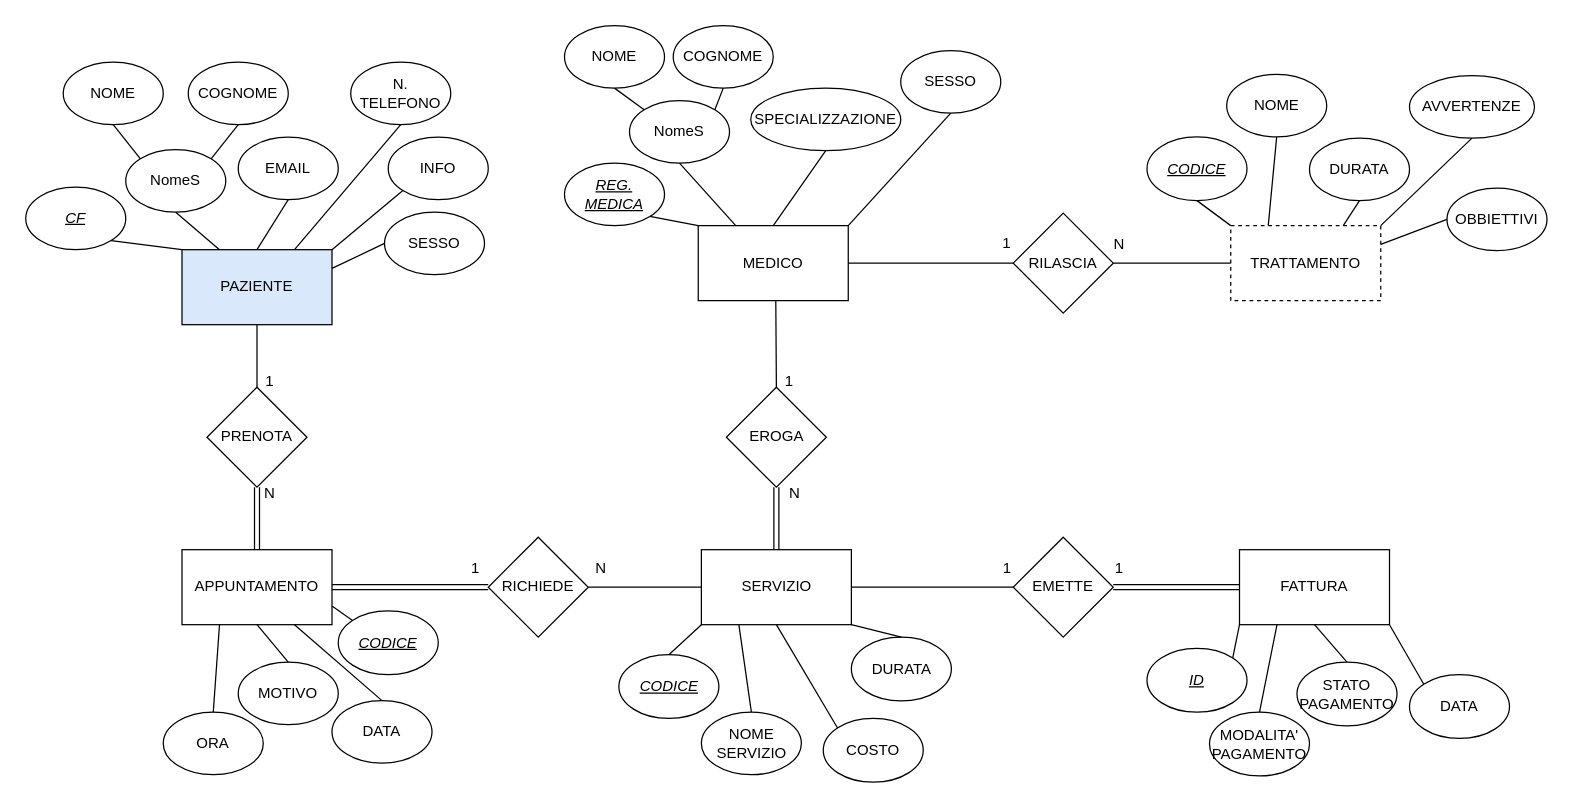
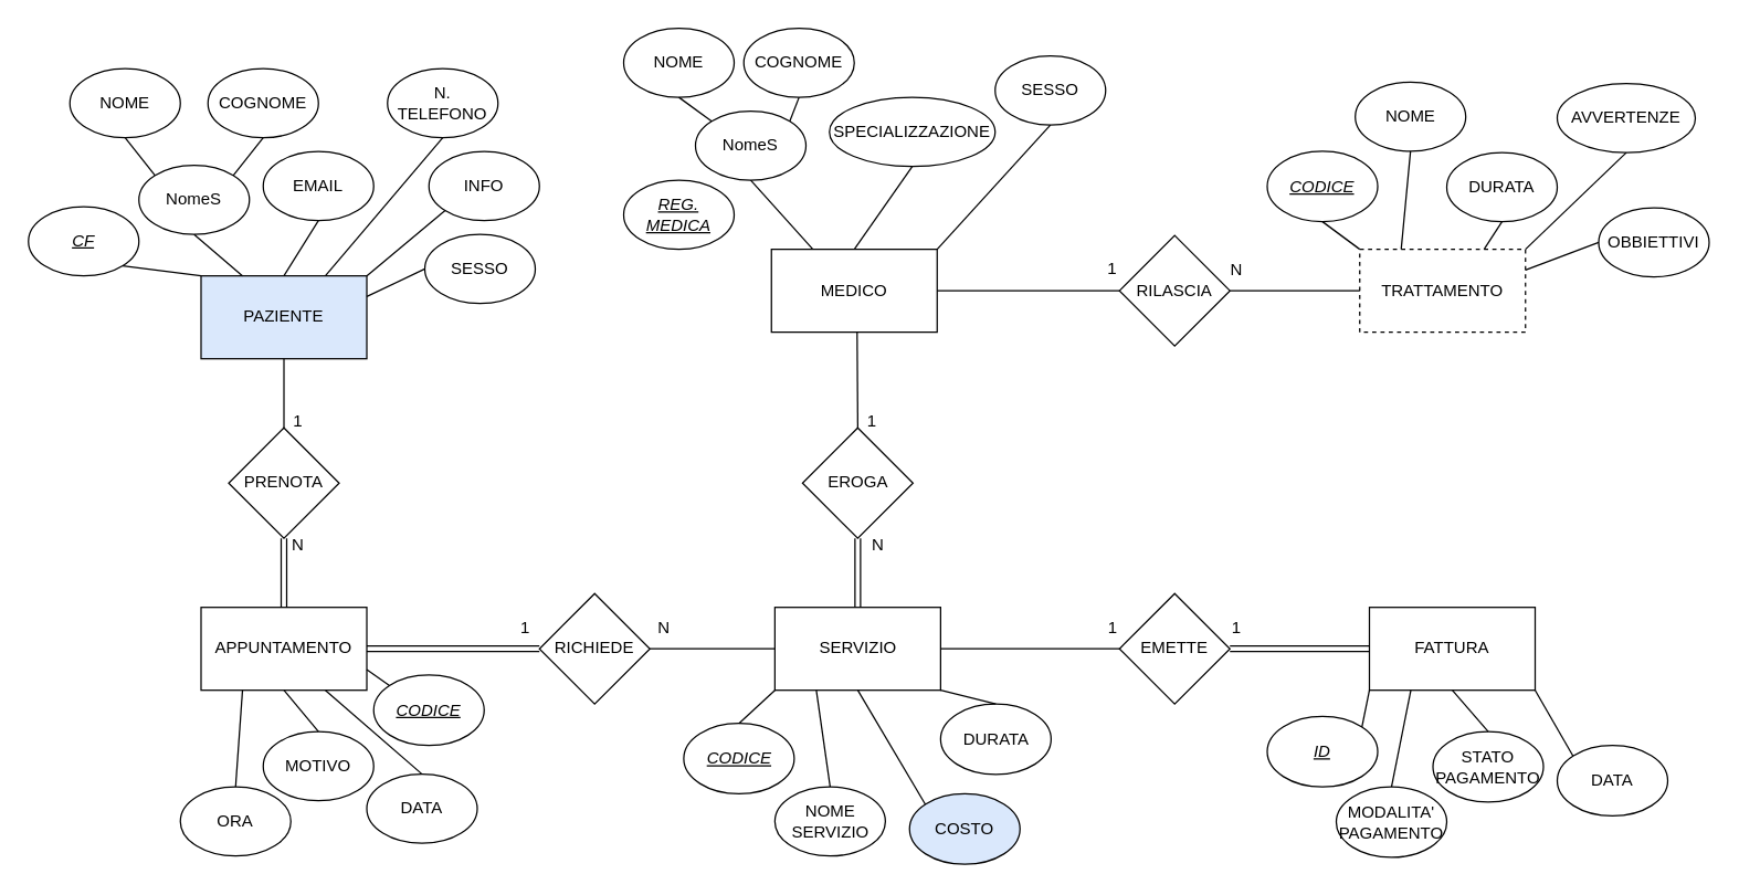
- <mxCell id="32" value="" style="endArrow=none;html=1;rounded=0;entryX=0;entryY=0;entryDx=0;entryDy=0;exitX=1;exitY=1;exitDx=0;exitDy=0;" parent="1" source="20" target="3" edge="1"><mxGeometry width="50" height="50" relative="1" as="geometry"><mxPoint x="458" y="290" as="sourcePoint" /><mxPoint x="508" y="240" as="targetPoint" /></mxGeometry></mxCell>
- <mxCell id="37" value="COSTO" style="ellipse;whiteSpace=wrap;html=1;" parent="1" vertex="1"><mxGeometry x="658" y="574.25" width="80" height="51" as="geometry" /></mxCell>
+ <mxCell id="37" value="COSTO" style="ellipse;whiteSpace=wrap;html=1;fillColor=#dae8fc;" parent="1" vertex="1"><mxGeometry x="658" y="574.25" width="80" height="51" as="geometry" /></mxCell>
